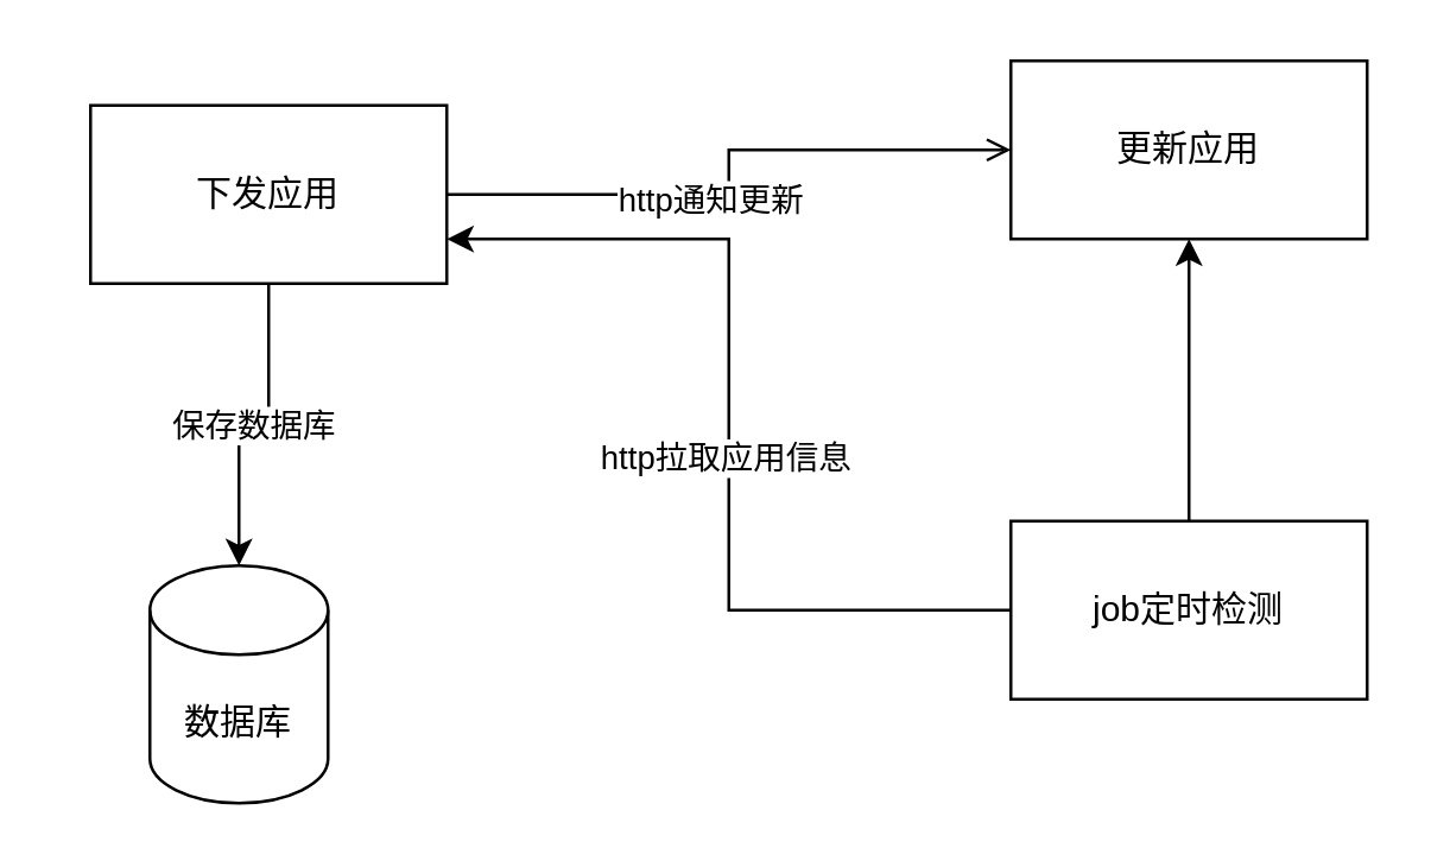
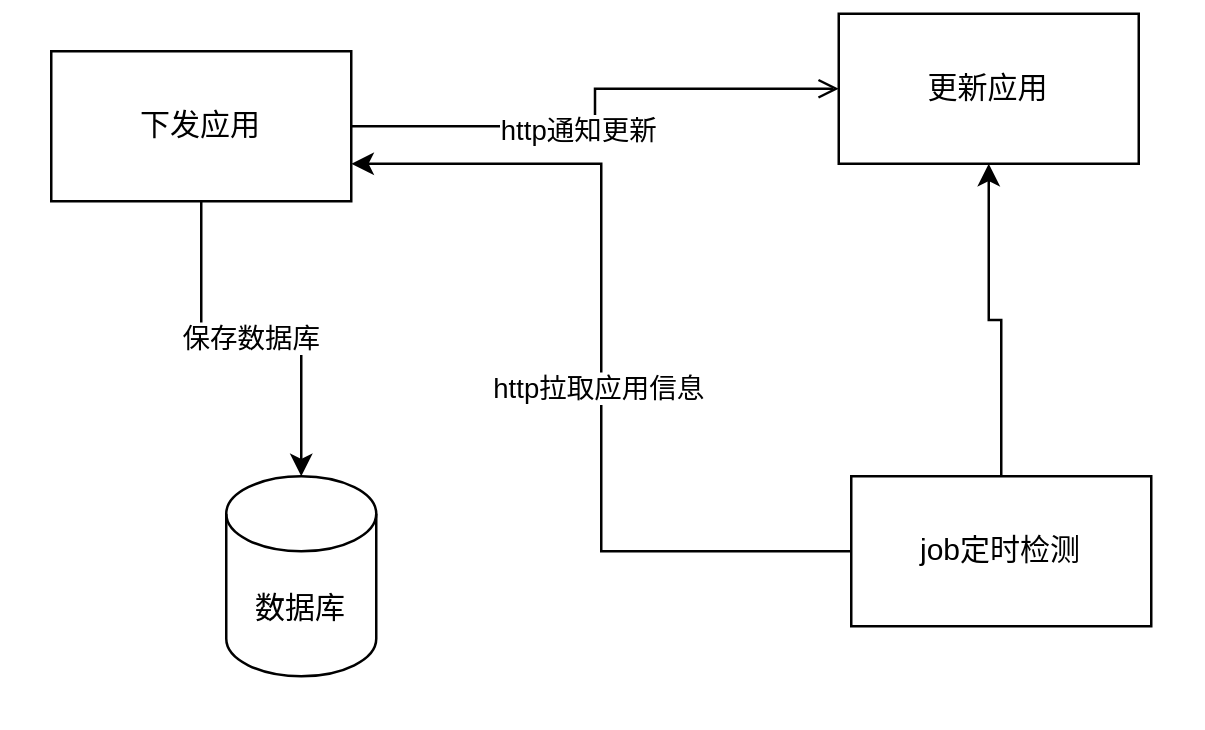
- <mxCell id="6" value="更新应用" style="rounded=0;whiteSpace=wrap;html=1;" vertex="1" parent="1"><mxGeometry x="340" y="20" width="120" height="60" as="geometry" /></mxCell>
+ <mxCell id="6" value="更新应用" style="rounded=0;whiteSpace=wrap;html=1;" vertex="1" parent="1"><mxGeometry x="335" y="5" width="120" height="60" as="geometry" /></mxCell>
- <mxCell id="5" value="下发应用" style="rounded=0;whiteSpace=wrap;html=1;" vertex="1" parent="1"><mxGeometry x="30" y="35" width="120" height="60" as="geometry" /></mxCell>
+ <mxCell id="5" value="下发应用" style="rounded=0;whiteSpace=wrap;html=1;" vertex="1" parent="1"><mxGeometry x="20" y="20" width="120" height="60" as="geometry" /></mxCell>
- <mxCell id="11" value="job定时检测" style="rounded=0;whiteSpace=wrap;html=1;" vertex="1" parent="1"><mxGeometry x="340" y="175" width="120" height="60" as="geometry" /></mxCell>
+ <mxCell id="11" value="job定时检测" style="rounded=0;whiteSpace=wrap;html=1;" vertex="1" parent="1"><mxGeometry x="340" y="190" width="120" height="60" as="geometry" /></mxCell>
- <mxCell id="7" value="数据库" style="shape=cylinder3;whiteSpace=wrap;html=1;boundedLbl=1;backgroundOutline=1;size=15;" vertex="1" parent="1"><mxGeometry x="50" y="190" width="60" height="80" as="geometry" /></mxCell>
+ <mxCell id="7" value="数据库" style="shape=cylinder3;whiteSpace=wrap;html=1;boundedLbl=1;backgroundOutline=1;size=15;" vertex="1" parent="1"><mxGeometry x="90" y="190" width="60" height="80" as="geometry" /></mxCell>
